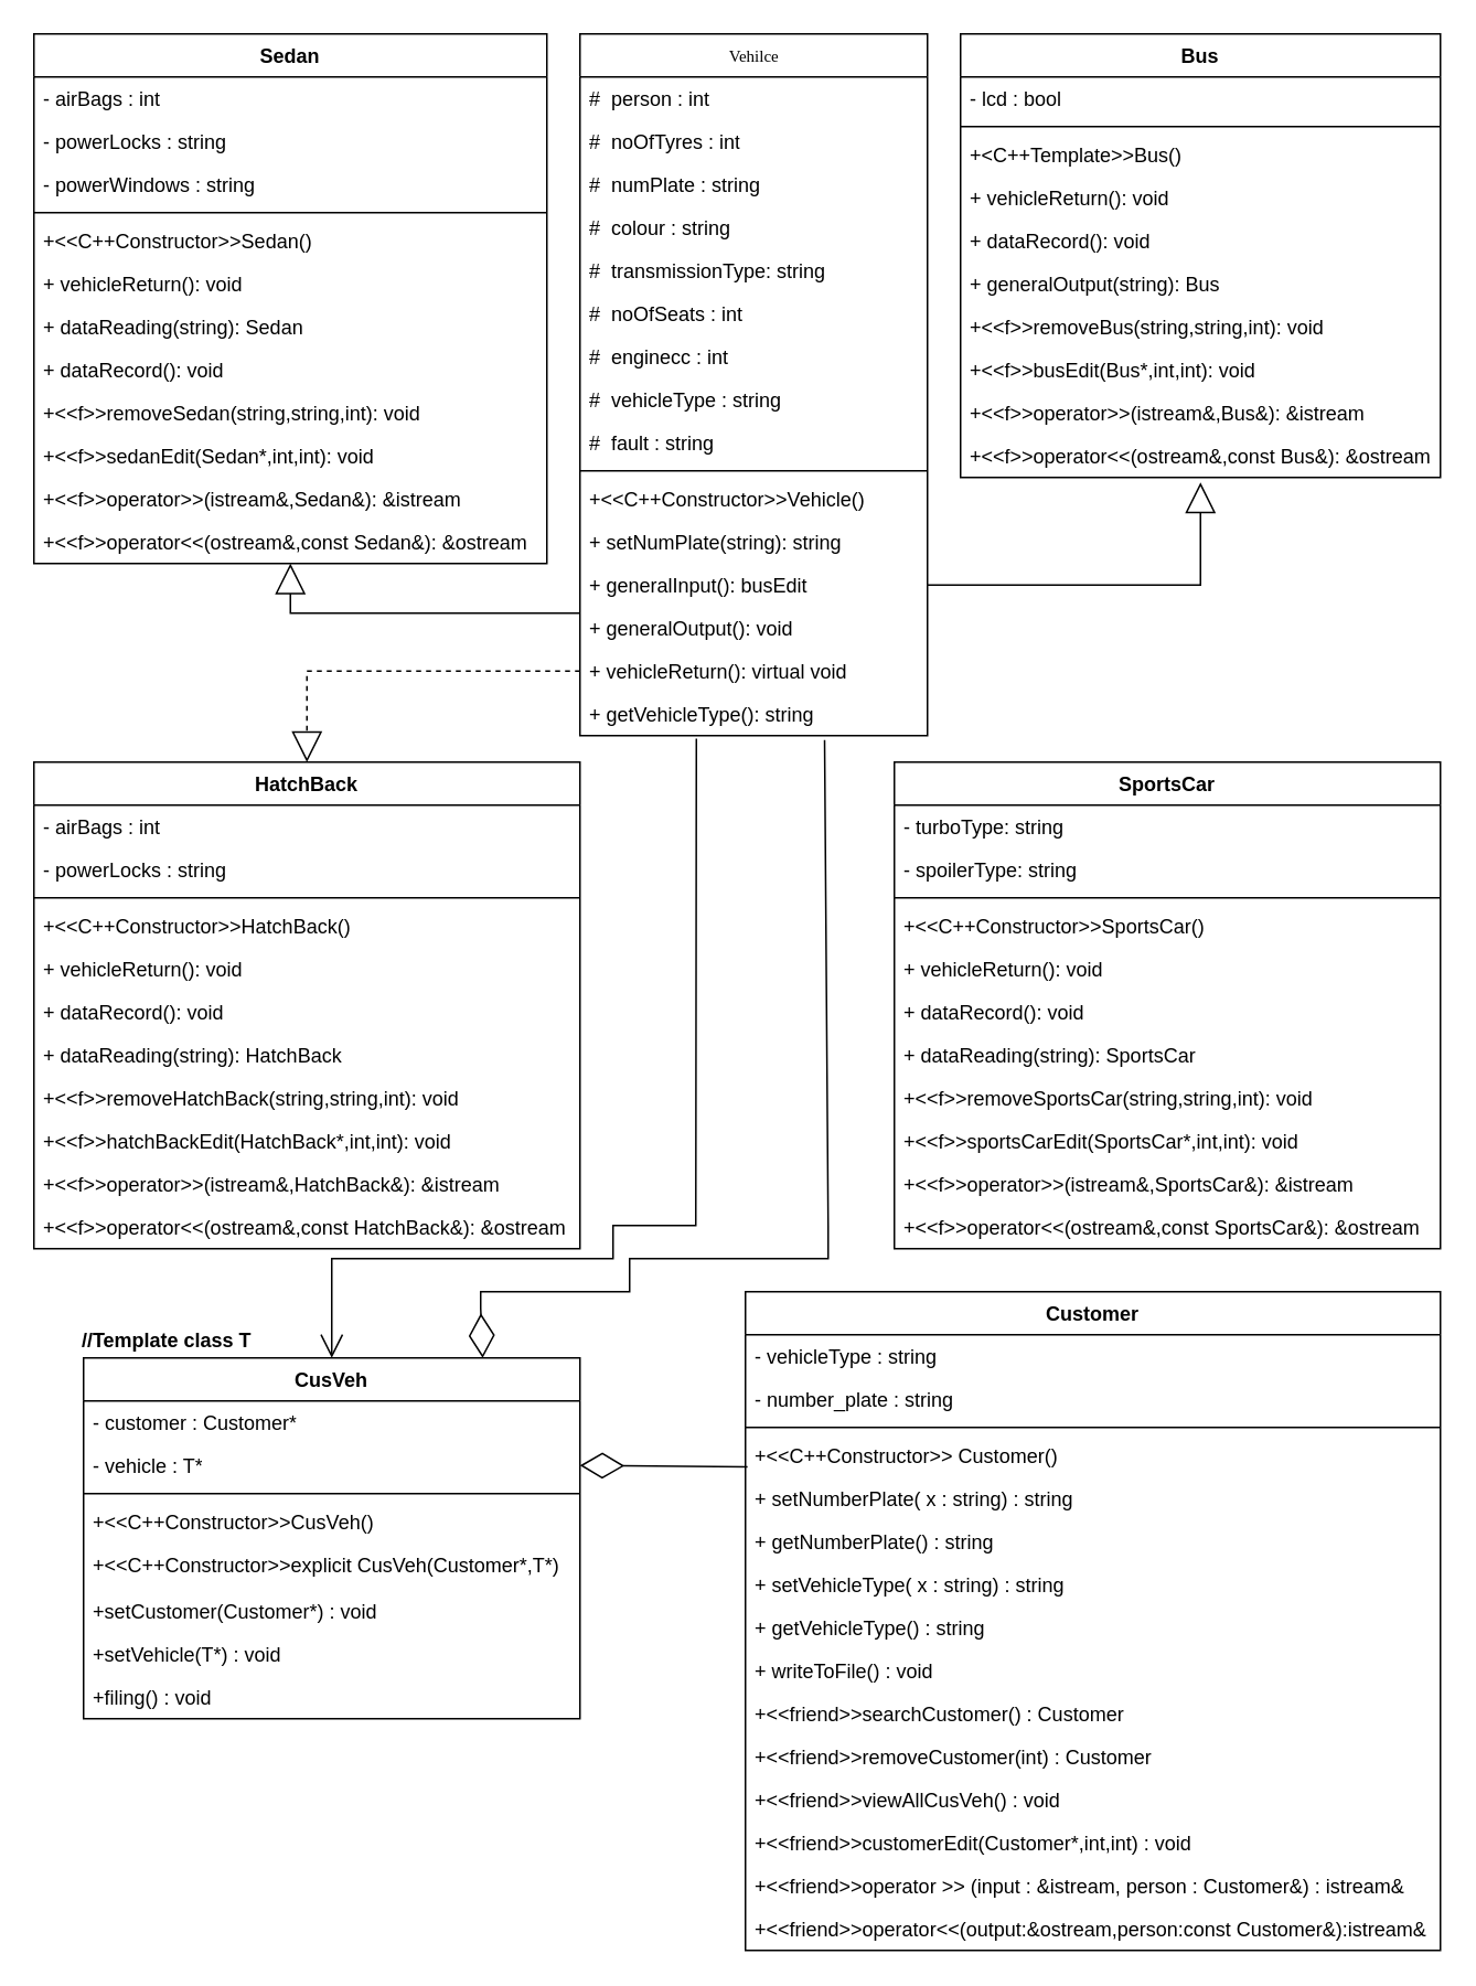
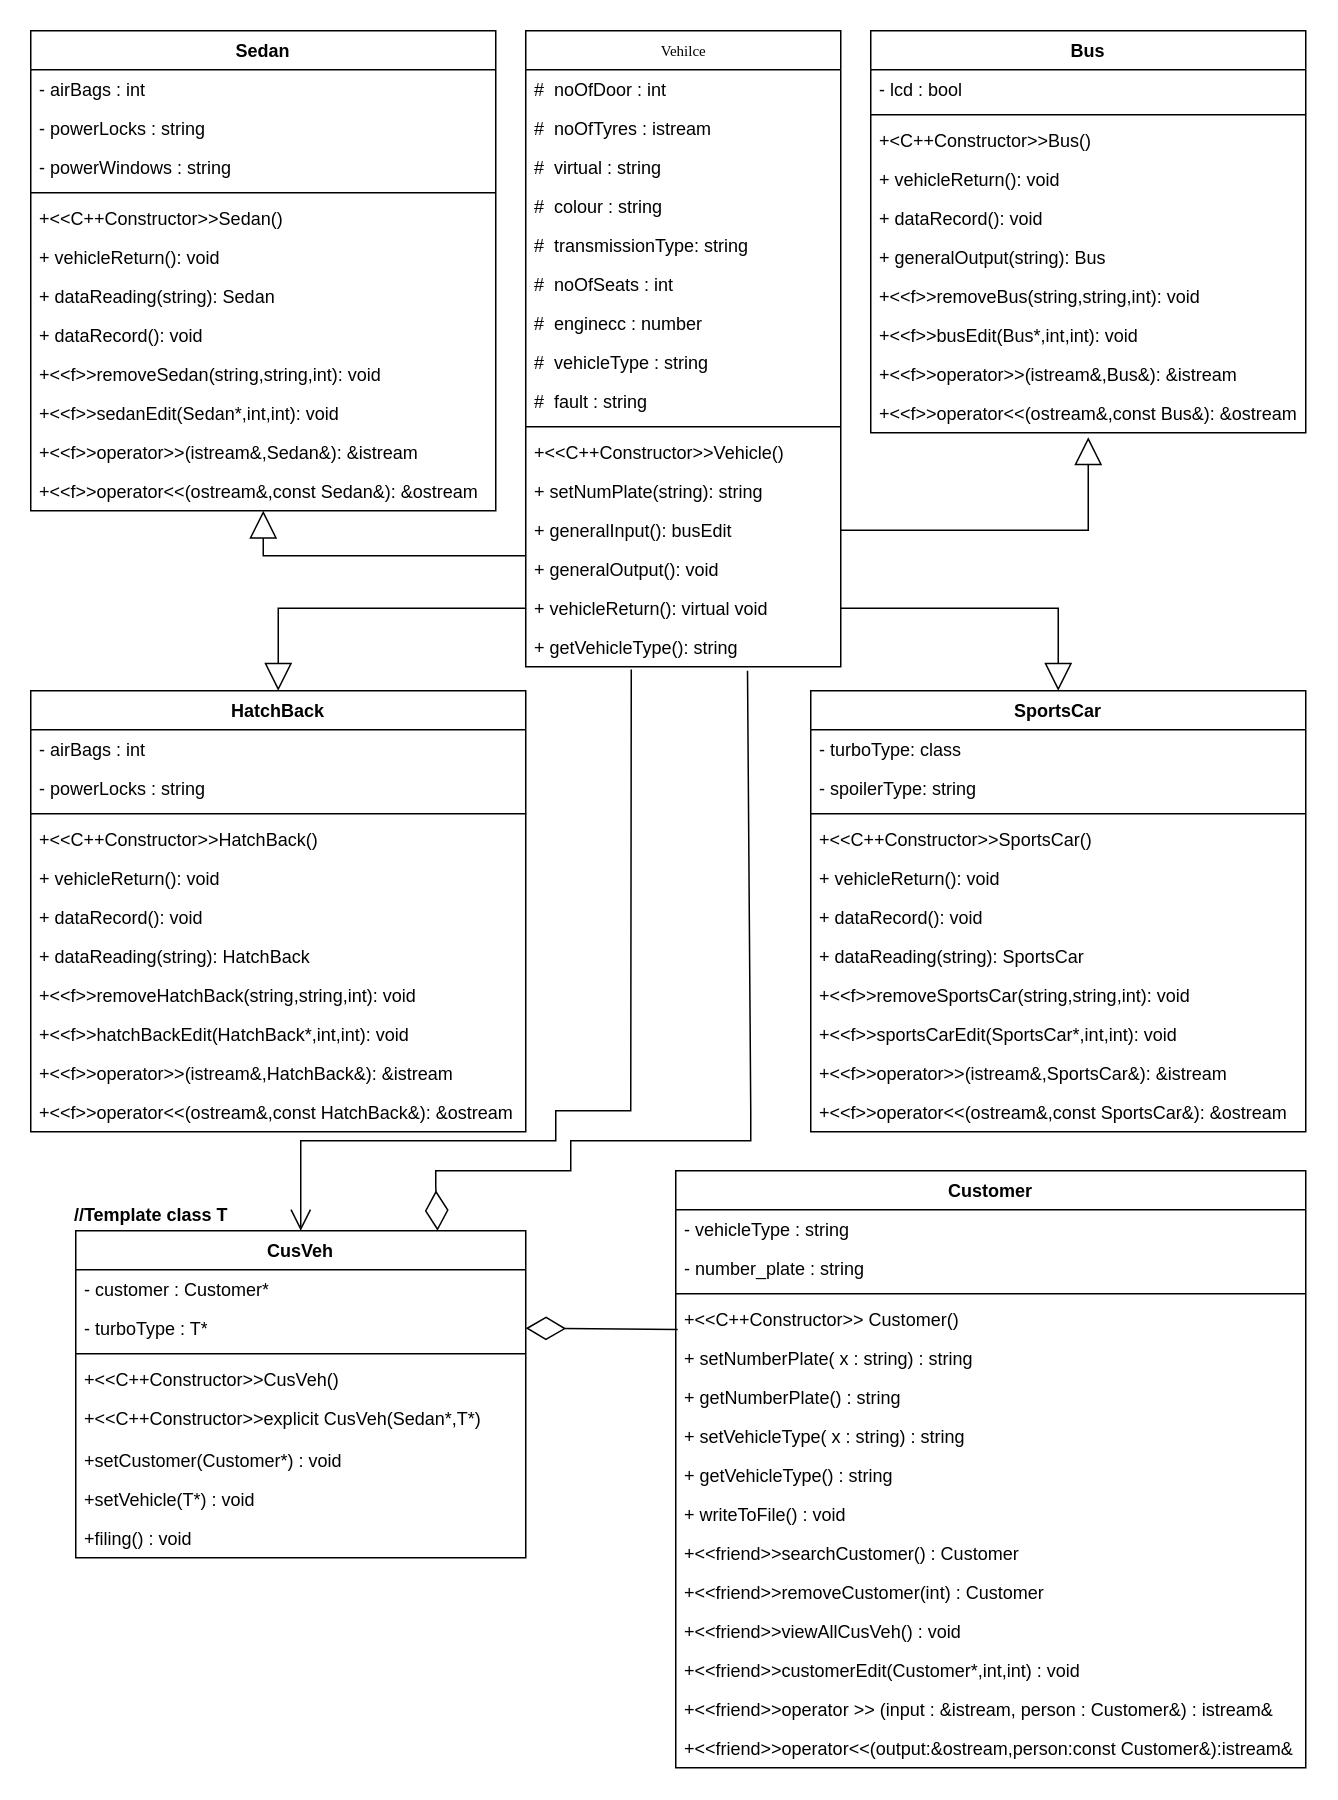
- <mxCell id="3" value="#&amp;nbsp; person : int&lt;br&gt;" style="text;html=1;strokeColor=none;fillColor=none;align=left;verticalAlign=top;spacingLeft=4;spacingRight=4;whiteSpace=wrap;overflow=hidden;rotatable=0;points=[[0,0.5],[1,0.5]];portConstraint=eastwest;" parent="2" vertex="1"><mxGeometry y="26" width="210" height="26" as="geometry" /></mxCell>
+ <mxCell id="3" value="#&amp;nbsp; noOfDoor : int&lt;br&gt;" style="text;html=1;strokeColor=none;fillColor=none;align=left;verticalAlign=top;spacingLeft=4;spacingRight=4;whiteSpace=wrap;overflow=hidden;rotatable=0;points=[[0,0.5],[1,0.5]];portConstraint=eastwest;" parent="2" vertex="1"><mxGeometry y="26" width="210" height="26" as="geometry" /></mxCell>
- <mxCell id="4" value="#&amp;nbsp; noOfTyres : int&lt;br&gt;" style="text;html=1;strokeColor=none;fillColor=none;align=left;verticalAlign=top;spacingLeft=4;spacingRight=4;whiteSpace=wrap;overflow=hidden;rotatable=0;points=[[0,0.5],[1,0.5]];portConstraint=eastwest;" parent="2" vertex="1"><mxGeometry y="52" width="210" height="26" as="geometry" /></mxCell>
+ <mxCell id="4" value="#&amp;nbsp; noOfTyres : istream&lt;br&gt;" style="text;html=1;strokeColor=none;fillColor=none;align=left;verticalAlign=top;spacingLeft=4;spacingRight=4;whiteSpace=wrap;overflow=hidden;rotatable=0;points=[[0,0.5],[1,0.5]];portConstraint=eastwest;" parent="2" vertex="1"><mxGeometry y="52" width="210" height="26" as="geometry" /></mxCell>
- <mxCell id="47" value="+&amp;lt;C++Template&amp;gt;&amp;gt;Bus()" style="text;strokeColor=none;fillColor=none;align=left;verticalAlign=top;spacingLeft=4;spacingRight=4;overflow=hidden;rotatable=0;points=[[0,0.5],[1,0.5]];portConstraint=eastwest;whiteSpace=wrap;html=1;" vertex="1" parent="44"><mxGeometry y="60" width="290" height="26" as="geometry" /></mxCell>
+ <mxCell id="47" value="+&amp;lt;C++Constructor&amp;gt;&amp;gt;Bus()" style="text;strokeColor=none;fillColor=none;align=left;verticalAlign=top;spacingLeft=4;spacingRight=4;overflow=hidden;rotatable=0;points=[[0,0.5],[1,0.5]];portConstraint=eastwest;whiteSpace=wrap;html=1;" vertex="1" parent="44"><mxGeometry y="60" width="290" height="26" as="geometry" /></mxCell>
- <mxCell id="5" value="#&amp;nbsp; numPlate : string" style="text;html=1;strokeColor=none;fillColor=none;align=left;verticalAlign=top;spacingLeft=4;spacingRight=4;whiteSpace=wrap;overflow=hidden;rotatable=0;points=[[0,0.5],[1,0.5]];portConstraint=eastwest;" parent="2" vertex="1"><mxGeometry y="78" width="210" height="26" as="geometry" /></mxCell>
+ <mxCell id="5" value="#&amp;nbsp; virtual : string" style="text;html=1;strokeColor=none;fillColor=none;align=left;verticalAlign=top;spacingLeft=4;spacingRight=4;whiteSpace=wrap;overflow=hidden;rotatable=0;points=[[0,0.5],[1,0.5]];portConstraint=eastwest;" parent="2" vertex="1"><mxGeometry y="78" width="210" height="26" as="geometry" /></mxCell>
- <mxCell id="9" value="#&amp;nbsp; enginecc : int" style="text;html=1;strokeColor=none;fillColor=none;align=left;verticalAlign=top;spacingLeft=4;spacingRight=4;whiteSpace=wrap;overflow=hidden;rotatable=0;points=[[0,0.5],[1,0.5]];portConstraint=eastwest;" parent="2" vertex="1"><mxGeometry y="182" width="210" height="26" as="geometry" /></mxCell>
+ <mxCell id="9" value="#&amp;nbsp; enginecc : number" style="text;html=1;strokeColor=none;fillColor=none;align=left;verticalAlign=top;spacingLeft=4;spacingRight=4;whiteSpace=wrap;overflow=hidden;rotatable=0;points=[[0,0.5],[1,0.5]];portConstraint=eastwest;" parent="2" vertex="1"><mxGeometry y="182" width="210" height="26" as="geometry" /></mxCell>
- <mxCell id="67" value="" style="endArrow=block;endSize=16;endFill=0;html=1;rounded=0;entryX=0.5;entryY=0;entryDx=0;entryDy=0;exitX=0;exitY=0.5;exitDx=0;exitDy=0;dashed=1;" edge="1" parent="1" source="17" target="32"><mxGeometry width="160" relative="1" as="geometry"><mxPoint x="370" y="320" as="sourcePoint" /><mxPoint x="530" y="320" as="targetPoint" /><Array as="points"><mxPoint x="185" y="405" /></Array></mxGeometry></mxCell>
+ <mxCell id="67" value="" style="endArrow=block;endSize=16;endFill=0;html=1;rounded=0;entryX=0.5;entryY=0;entryDx=0;entryDy=0;exitX=0;exitY=0.5;exitDx=0;exitDy=0;" edge="1" parent="1" source="17" target="32"><mxGeometry width="160" relative="1" as="geometry"><mxPoint x="370" y="320" as="sourcePoint" /><mxPoint x="530" y="320" as="targetPoint" /><Array as="points"><mxPoint x="185" y="405" /></Array></mxGeometry></mxCell>
+ <mxCell id="68" value="" style="endArrow=block;endSize=16;endFill=0;html=1;rounded=0;entryX=0.5;entryY=0;entryDx=0;entryDy=0;exitX=1;exitY=0.5;exitDx=0;exitDy=0;" edge="1" parent="1" source="17" target="55"><mxGeometry width="160" relative="1" as="geometry"><mxPoint x="865" y="400" as="sourcePoint" /><mxPoint x="700" y="455" as="targetPoint" /><Array as="points"><mxPoint x="705" y="405" /></Array></mxGeometry></mxCell>
- <mxCell id="56" value="- turboType: string" style="text;strokeColor=none;fillColor=none;align=left;verticalAlign=top;spacingLeft=4;spacingRight=4;overflow=hidden;rotatable=0;points=[[0,0.5],[1,0.5]];portConstraint=eastwest;" vertex="1" parent="55"><mxGeometry y="26" width="330" height="26" as="geometry" /></mxCell>
+ <mxCell id="56" value="- turboType: class" style="text;strokeColor=none;fillColor=none;align=left;verticalAlign=top;spacingLeft=4;spacingRight=4;overflow=hidden;rotatable=0;points=[[0,0.5],[1,0.5]];portConstraint=eastwest;" vertex="1" parent="55"><mxGeometry y="26" width="330" height="26" as="geometry" /></mxCell>
- <mxCell id="73" value="- vehicle : T*" style="text;strokeColor=none;fillColor=none;align=left;verticalAlign=top;spacingLeft=4;spacingRight=4;overflow=hidden;rotatable=0;points=[[0,0.5],[1,0.5]];portConstraint=eastwest;whiteSpace=wrap;html=1;" vertex="1" parent="71"><mxGeometry y="52" width="300" height="26" as="geometry" /></mxCell>
+ <mxCell id="73" value="- turboType : T*" style="text;strokeColor=none;fillColor=none;align=left;verticalAlign=top;spacingLeft=4;spacingRight=4;overflow=hidden;rotatable=0;points=[[0,0.5],[1,0.5]];portConstraint=eastwest;whiteSpace=wrap;html=1;" vertex="1" parent="71"><mxGeometry y="52" width="300" height="26" as="geometry" /></mxCell>
- <mxCell id="76" value="+&amp;lt;&amp;lt;C++Constructor&amp;gt;&amp;gt;explicit CusVeh(Customer*,T*)" style="text;strokeColor=none;fillColor=none;align=left;verticalAlign=top;spacingLeft=4;spacingRight=4;overflow=hidden;rotatable=0;points=[[0,0.5],[1,0.5]];portConstraint=eastwest;whiteSpace=wrap;html=1;" vertex="1" parent="71"><mxGeometry y="112" width="300" height="28" as="geometry" /></mxCell>
+ <mxCell id="76" value="+&amp;lt;&amp;lt;C++Constructor&amp;gt;&amp;gt;explicit CusVeh(Sedan*,T*)" style="text;strokeColor=none;fillColor=none;align=left;verticalAlign=top;spacingLeft=4;spacingRight=4;overflow=hidden;rotatable=0;points=[[0,0.5],[1,0.5]];portConstraint=eastwest;whiteSpace=wrap;html=1;" vertex="1" parent="71"><mxGeometry y="112" width="300" height="28" as="geometry" /></mxCell>
